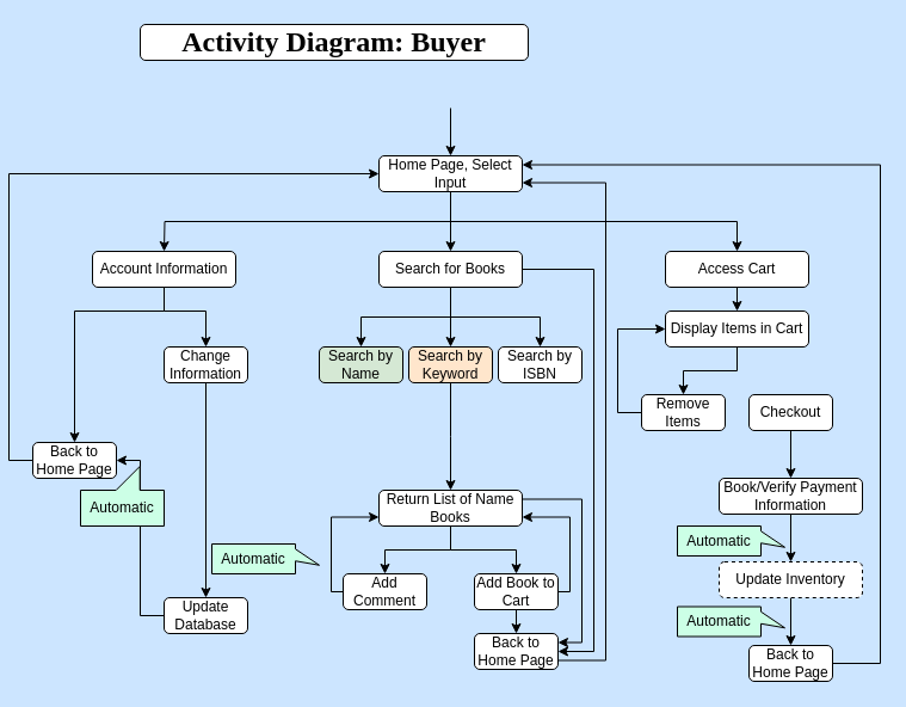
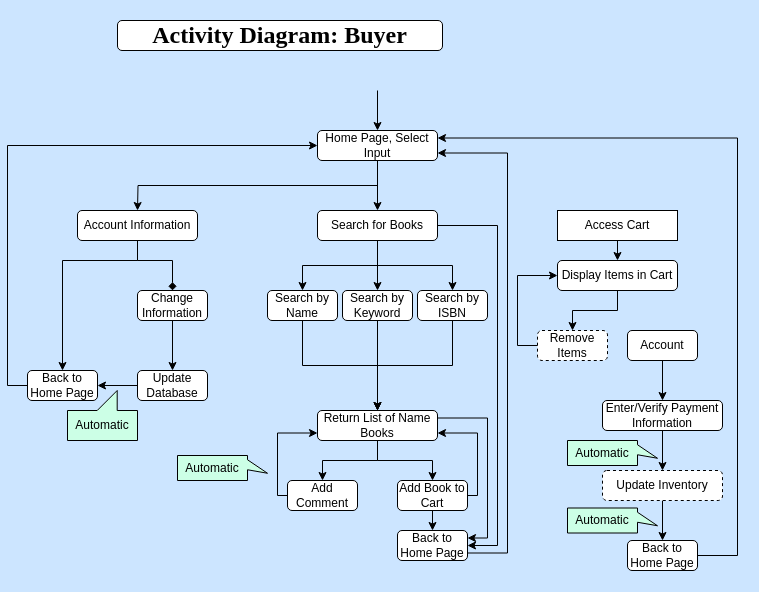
- <mxCell id="10" style="edgeStyle=orthogonalEdgeStyle;rounded=0;orthogonalLoop=1;jettySize=auto;html=1;exitX=0.5;exitY=1;exitDx=0;exitDy=0;entryX=0.5;entryY=0;entryDx=0;entryDy=0;" edge="1" parent="1" source="13" target="4"><mxGeometry relative="1" as="geometry" /></mxCell>
- <mxCell id="4" value="Access Cart" style="rounded=1;whiteSpace=wrap;html=1;" vertex="1" parent="1"><mxGeometry x="550" y="210" width="120" height="30" as="geometry" /></mxCell>
+ <mxCell id="4" value="Access Cart" style="whiteSpace=wrap;html=1;rounded=0;" vertex="1" parent="1"><mxGeometry x="550" y="210" width="120" height="30" as="geometry" /></mxCell>
- <mxCell id="17" style="edgeStyle=orthogonalEdgeStyle;rounded=0;orthogonalLoop=1;jettySize=auto;html=1;exitX=0.5;exitY=1;exitDx=0;exitDy=0;entryX=0.5;entryY=0;entryDx=0;entryDy=0;" edge="1" parent="1" source="18" target="15"><mxGeometry relative="1" as="geometry"><Array as="points"><mxPoint x="130" y="260" /><mxPoint x="165" y="260" /></Array></mxGeometry></mxCell>
+ <mxCell id="17" style="edgeStyle=orthogonalEdgeStyle;rounded=0;orthogonalLoop=1;jettySize=auto;html=1;exitX=0.5;exitY=1;exitDx=0;exitDy=0;entryX=0.5;entryY=0;entryDx=0;entryDy=0;endArrow=diamond;" edge="1" parent="1" source="18" target="15"><mxGeometry relative="1" as="geometry"><Array as="points"><mxPoint x="130" y="260" /><mxPoint x="165" y="260" /></Array></mxGeometry></mxCell>
- <mxCell id="22" value="Search by Name" style="rounded=1;whiteSpace=wrap;html=1;fillColor=#d5e8d4;" vertex="1" parent="1"><mxGeometry x="260" y="290" width="70" height="30" as="geometry" /></mxCell>
+ <mxCell id="22" value="Search by Name" style="rounded=1;whiteSpace=wrap;html=1;" vertex="1" parent="1"><mxGeometry x="260" y="290" width="70" height="30" as="geometry" /></mxCell>
- <mxCell id="31" value="Search by Keyword" style="rounded=1;whiteSpace=wrap;html=1;fillColor=#ffe6cc;" vertex="1" parent="1"><mxGeometry x="335" y="290" width="70" height="30" as="geometry" /></mxCell>
+ <mxCell id="31" value="Search by Keyword" style="rounded=1;whiteSpace=wrap;html=1;" vertex="1" parent="1"><mxGeometry x="335" y="290" width="70" height="30" as="geometry" /></mxCell>
- <mxCell id="45" value="Remove Items" style="rounded=1;whiteSpace=wrap;html=1;" vertex="1" parent="1"><mxGeometry x="530" y="330" width="70" height="30" as="geometry" /></mxCell>
+ <mxCell id="45" value="Remove Items" style="rounded=1;whiteSpace=wrap;html=1;dashed=1;" vertex="1" parent="1"><mxGeometry x="530" y="330" width="70" height="30" as="geometry" /></mxCell>
- <mxCell id="47" value="Checkout" style="rounded=1;whiteSpace=wrap;html=1;" vertex="1" parent="1"><mxGeometry x="620" y="330" width="70" height="30" as="geometry" /></mxCell>
+ <mxCell id="47" value="Account" style="rounded=1;whiteSpace=wrap;html=1;" vertex="1" parent="1"><mxGeometry x="620" y="330" width="70" height="30" as="geometry" /></mxCell>
+ <mxCell id="21" style="edgeStyle=orthogonalEdgeStyle;rounded=0;orthogonalLoop=1;jettySize=auto;html=1;exitX=0.5;exitY=1;exitDx=0;exitDy=0;entryX=0.5;entryY=0;entryDx=0;entryDy=0;" edge="1" parent="1" source="22" target="42"><mxGeometry relative="1" as="geometry" /></mxCell>
+ <mxCell id="32" style="edgeStyle=orthogonalEdgeStyle;rounded=0;orthogonalLoop=1;jettySize=auto;html=1;exitX=0.5;exitY=1;exitDx=0;exitDy=0;entryX=0.5;entryY=0;entryDx=0;entryDy=0;" edge="1" parent="1" source="33" target="42"><mxGeometry relative="1" as="geometry" /></mxCell>
- <mxCell id="49" value="Book/Verify Payment Information" style="rounded=1;whiteSpace=wrap;html=1;" vertex="1" parent="1"><mxGeometry x="595" y="400" width="120" height="30" as="geometry" /></mxCell>
+ <mxCell id="49" value="Enter/Verify Payment Information" style="rounded=1;whiteSpace=wrap;html=1;" vertex="1" parent="1"><mxGeometry x="595" y="400" width="120" height="30" as="geometry" /></mxCell>
- <mxCell id="6" value="Update Database" style="rounded=1;whiteSpace=wrap;html=1;" vertex="1" parent="1"><mxGeometry x="130" y="500" width="70" height="30" as="geometry" /></mxCell>
+ <mxCell id="6" value="Update Database" style="rounded=1;whiteSpace=wrap;html=1;" vertex="1" parent="1"><mxGeometry x="130" y="370" width="70" height="30" as="geometry" /></mxCell>
